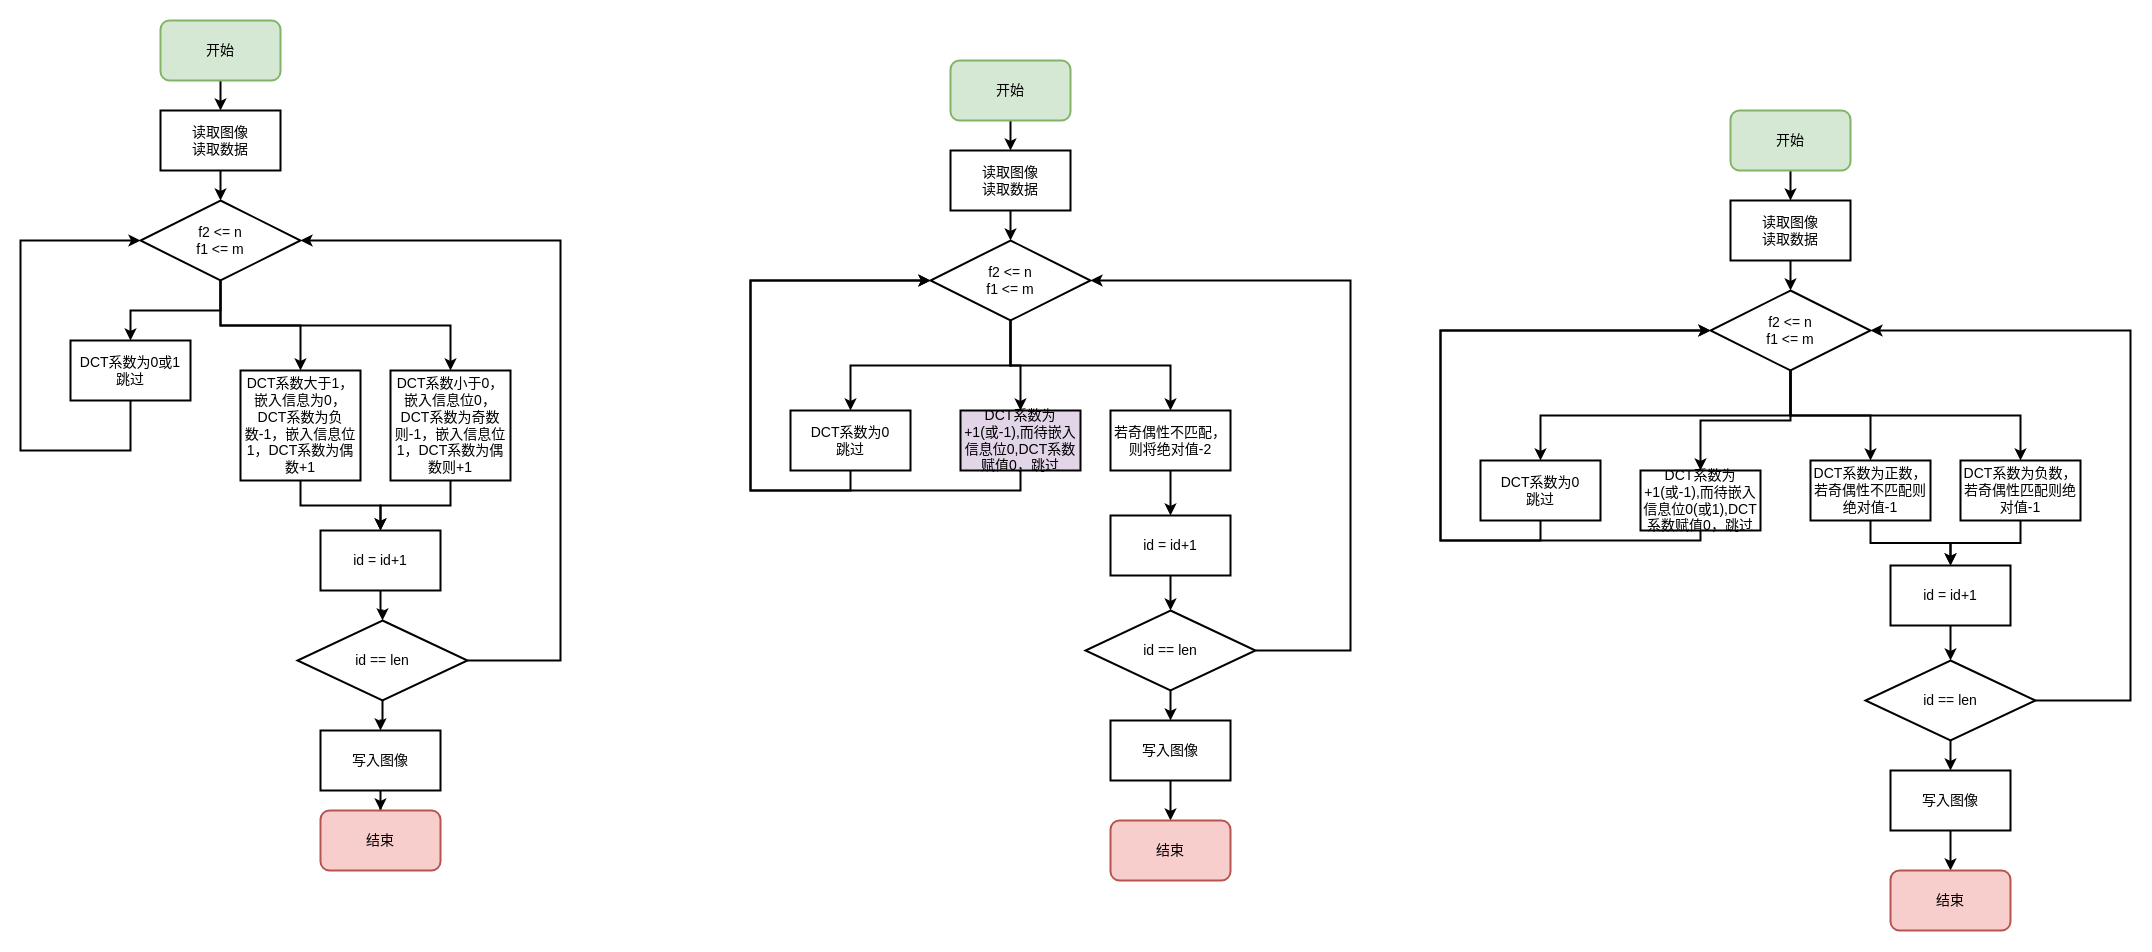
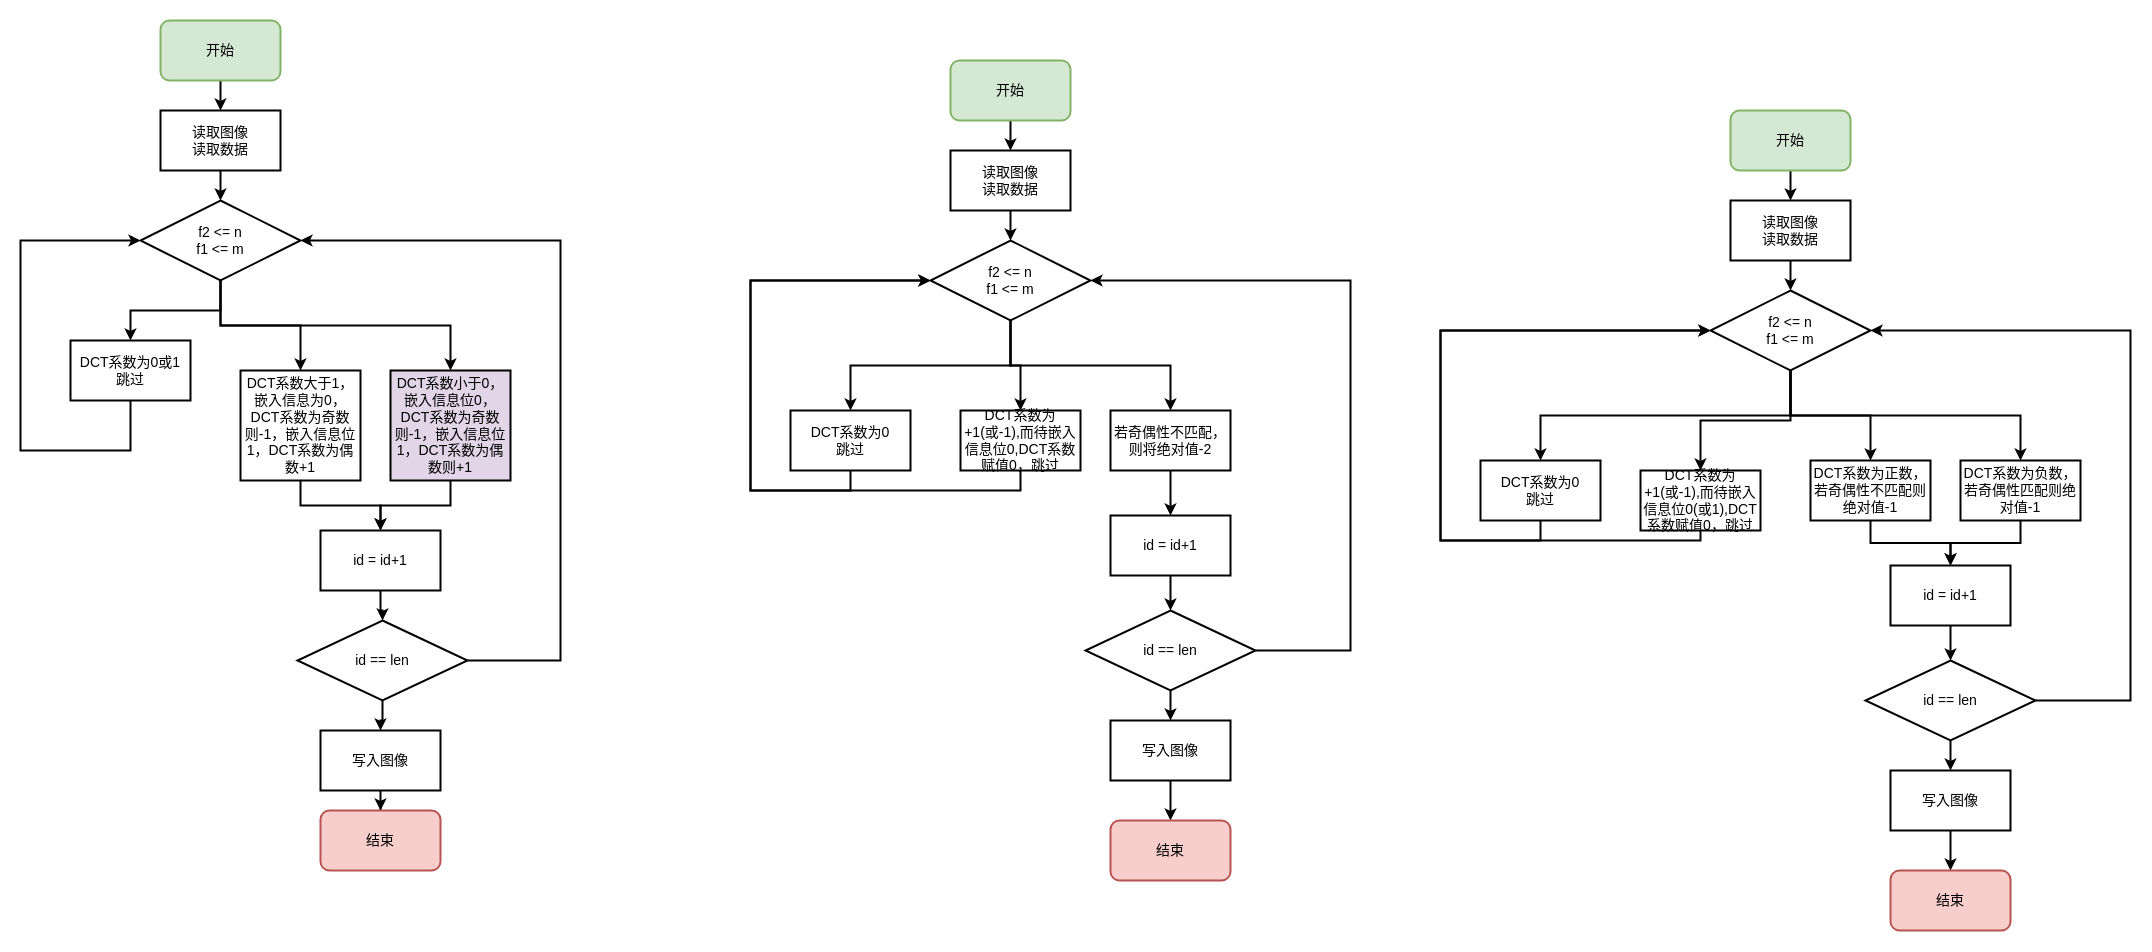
- <mxCell id="35" value="DCT系数大于1，嵌入信息为0，DCT系数为负数-1，嵌入信息位1，DCT系数为偶数+1" style="rounded=0;whiteSpace=wrap;html=1;strokeWidth=2;fontSize=14;" vertex="1" parent="1"><mxGeometry x="240" y="370" width="120" height="110" as="geometry" /></mxCell>
+ <mxCell id="35" value="DCT系数大于1，嵌入信息为0，DCT系数为奇数则-1，嵌入信息位1，DCT系数为偶数+1" style="rounded=0;whiteSpace=wrap;html=1;strokeWidth=2;fontSize=14;" vertex="1" parent="1"><mxGeometry x="240" y="370" width="120" height="110" as="geometry" /></mxCell>
- <mxCell id="37" value="DCT系数小于0，嵌入信息位0，DCT系数为奇数则-1，嵌入信息位1，DCT系数为偶数则+1" style="rounded=0;whiteSpace=wrap;html=1;strokeWidth=2;fontSize=14;" vertex="1" parent="1"><mxGeometry x="390" y="370" width="120" height="110" as="geometry" /></mxCell>
+ <mxCell id="37" value="DCT系数小于0，嵌入信息位0，DCT系数为奇数则-1，嵌入信息位1，DCT系数为偶数则+1" style="rounded=0;whiteSpace=wrap;html=1;strokeWidth=2;fontSize=14;fillColor=#e1d5e7;" vertex="1" parent="1"><mxGeometry x="390" y="370" width="120" height="110" as="geometry" /></mxCell>
- <mxCell id="13" value="DCT系数为+1(或-1),而待嵌入信息位0,DCT系数赋值0，跳过" style="rounded=0;whiteSpace=wrap;html=1;strokeWidth=2;fontSize=14;fillColor=#e1d5e7;" vertex="1" parent="1"><mxGeometry x="960" y="410" width="120" height="60" as="geometry" /></mxCell>
+ <mxCell id="13" value="DCT系数为+1(或-1),而待嵌入信息位0,DCT系数赋值0，跳过" style="rounded=0;whiteSpace=wrap;html=1;strokeWidth=2;fontSize=14;" vertex="1" parent="1"><mxGeometry x="960" y="410" width="120" height="60" as="geometry" /></mxCell>
